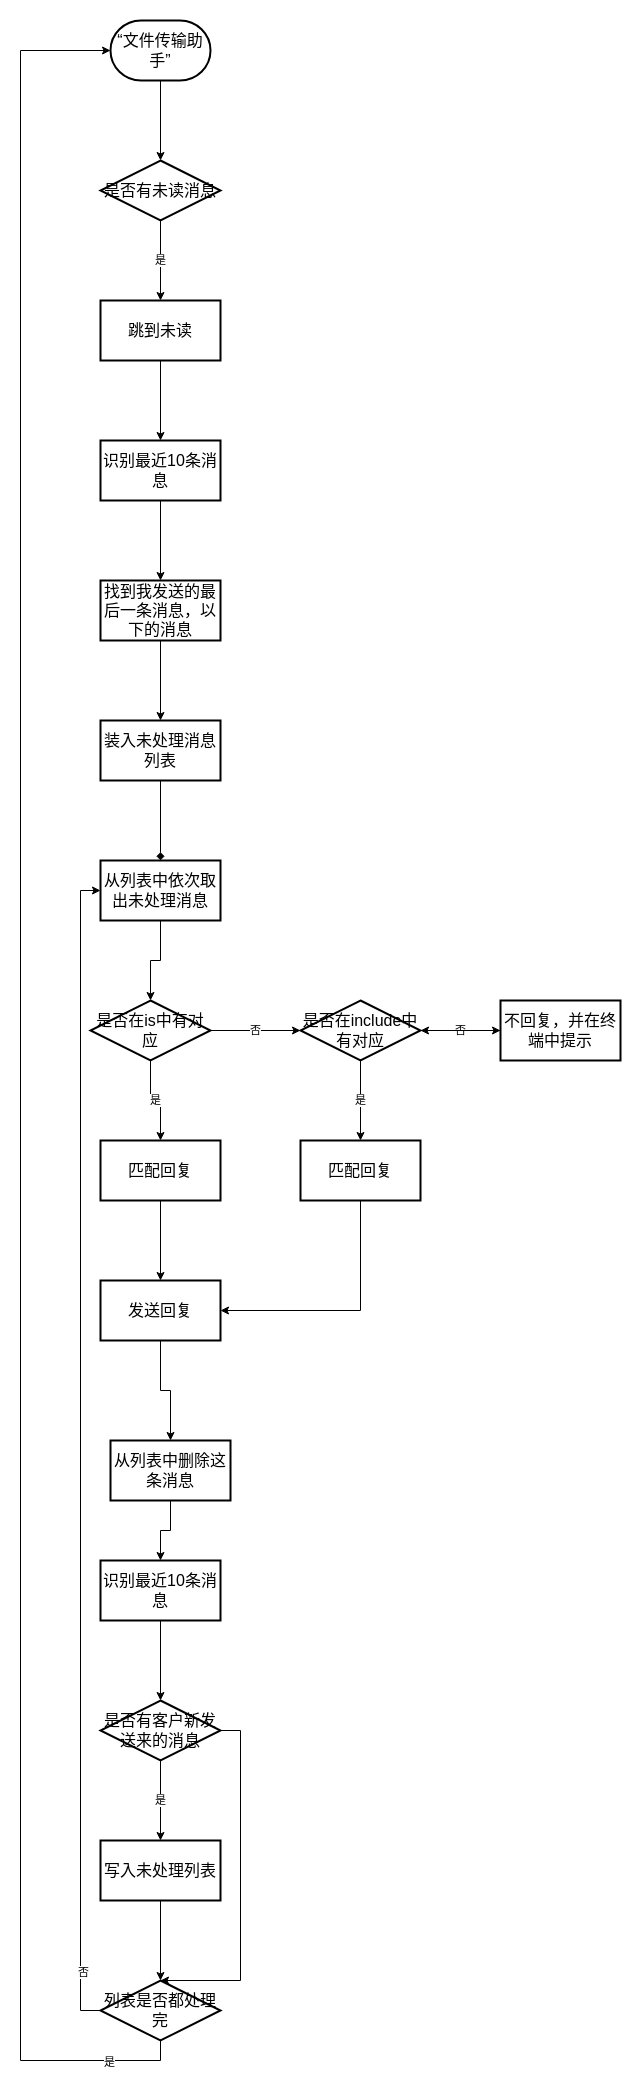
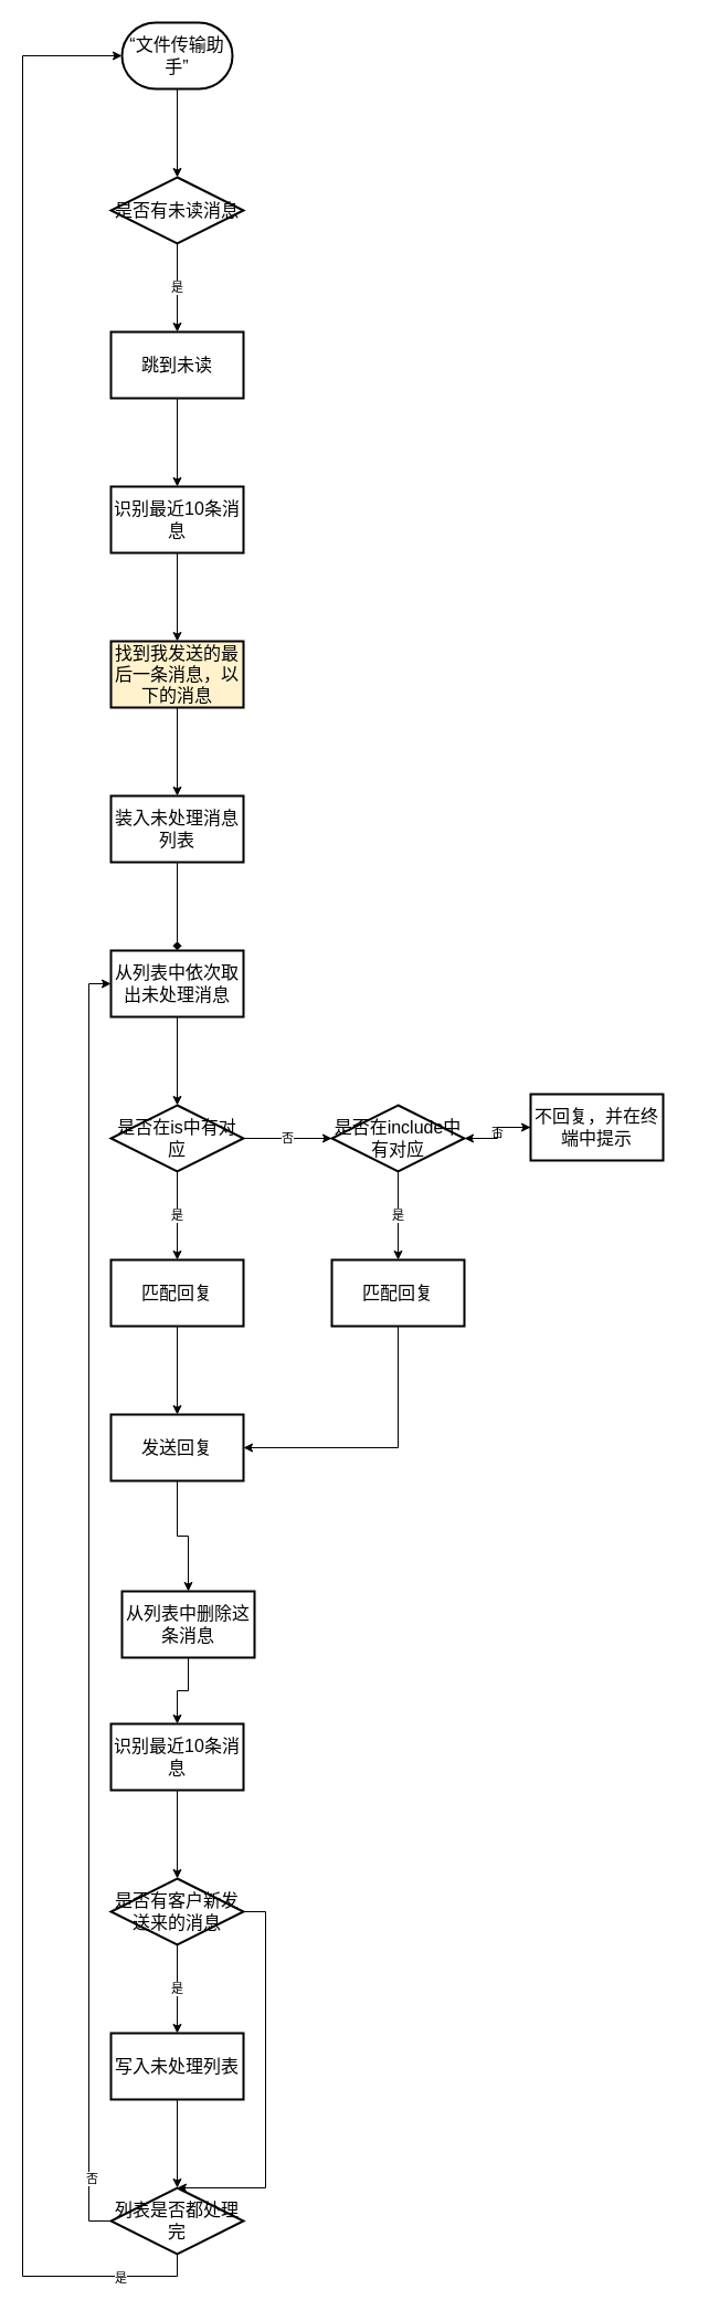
- <mxCell id="11" value="找到我发送的最后一条消息，以下的消息" style="whiteSpace=wrap;html=1;fontSize=16;strokeWidth=2;" vertex="1" parent="1"><mxGeometry x="100" y="580" width="120" height="60" as="geometry" /></mxCell>
+ <mxCell id="11" value="找到我发送的最后一条消息，以下的消息" style="whiteSpace=wrap;html=1;fontSize=16;strokeWidth=2;fillColor=#fff2cc;" vertex="1" parent="1"><mxGeometry x="100" y="580" width="120" height="60" as="geometry" /></mxCell>
- <mxCell id="18" value="是否在is中有对应" style="whiteSpace=wrap;html=1;fontSize=16;strokeWidth=2;shape=mxgraph.flowchart.decision;" vertex="1" parent="1"><mxGeometry x="90" y="1000" width="120" height="60" as="geometry" /></mxCell>
+ <mxCell id="18" value="是否在is中有对应" style="whiteSpace=wrap;html=1;fontSize=16;strokeWidth=2;shape=mxgraph.flowchart.decision;" vertex="1" parent="1"><mxGeometry x="100" y="1000" width="120" height="60" as="geometry" /></mxCell>
- <mxCell id="27" value="不回复，并在终端中提示" style="whiteSpace=wrap;html=1;fontSize=16;strokeWidth=2;" vertex="1" parent="1"><mxGeometry x="500" y="1000" width="120" height="60" as="geometry" /></mxCell>
+ <mxCell id="27" value="不回复，并在终端中提示" style="whiteSpace=wrap;html=1;fontSize=16;strokeWidth=2;" vertex="1" parent="1"><mxGeometry x="480" y="990" width="120" height="60" as="geometry" /></mxCell>
